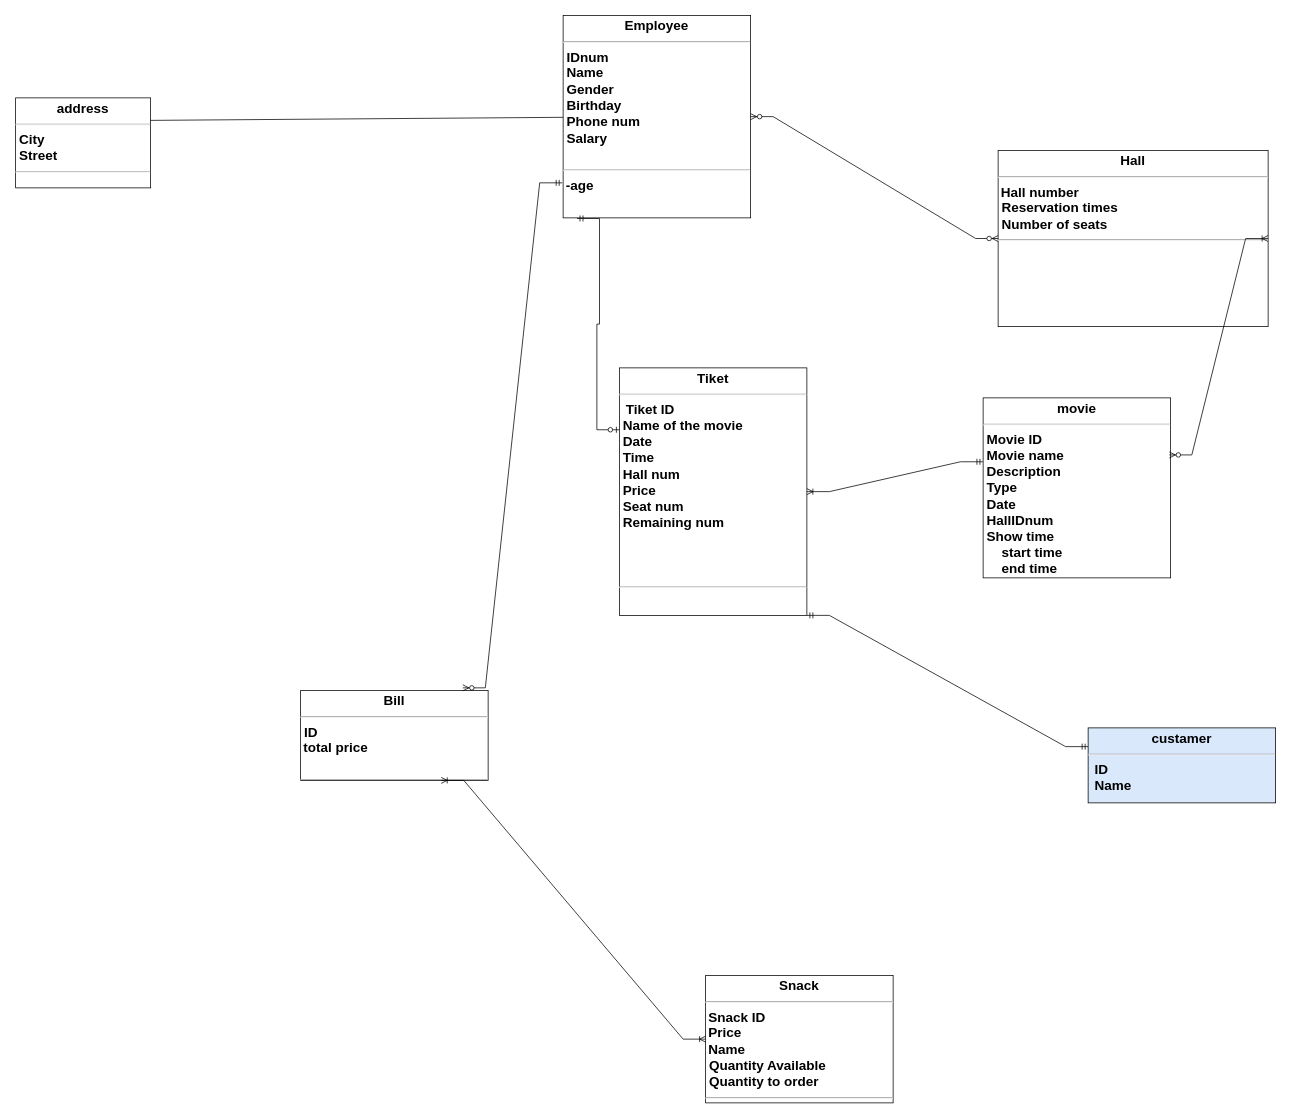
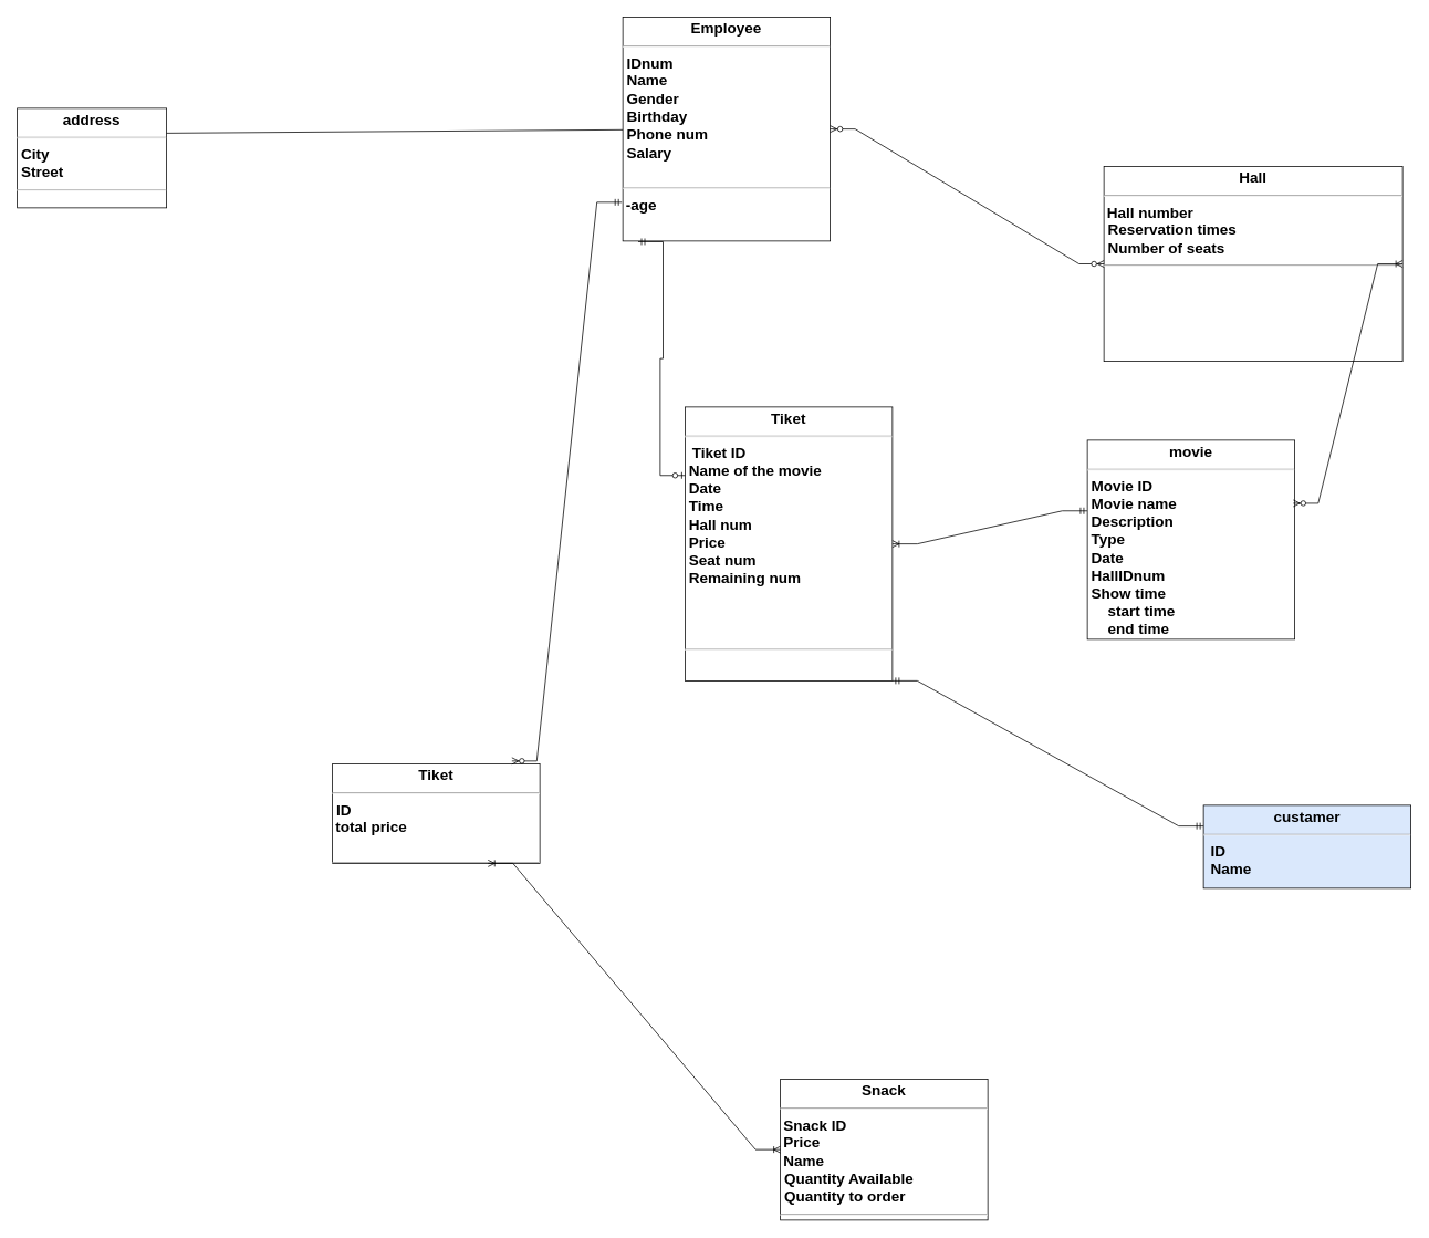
- <mxCell id="8" value="&lt;p style=&quot;margin: 4px 0px 0px; text-align: center; font-size: 18px;&quot;&gt;Bill&lt;/p&gt;&lt;hr style=&quot;font-size: 18px;&quot;&gt;&lt;p style=&quot;margin: 0px 0px 0px 4px; font-size: 18px;&quot;&gt;&lt;/p&gt;&amp;nbsp;ID&lt;br&gt;&lt;p style=&quot;border-color: var(--border-color); margin: 0px 0px 0px 4px;&quot;&gt;total price&lt;br style=&quot;border-color: var(--border-color);&quot;&gt;&lt;/p&gt;&lt;p style=&quot;border-color: var(--border-color); margin: 0px 0px 0px 4px;&quot;&gt;&lt;br style=&quot;border-color: var(--border-color);&quot;&gt;&lt;/p&gt;&lt;hr style=&quot;font-size: 18px;&quot;&gt;&lt;p style=&quot;margin: 0px 0px 0px 4px; font-size: 18px;&quot;&gt;&lt;br&gt;&lt;/p&gt;" style="verticalAlign=top;align=left;overflow=fill;fontSize=18;fontFamily=Helvetica;html=1;fontStyle=1" parent="1" vertex="1"><mxGeometry x="400" y="920" width="250" height="120" as="geometry" /></mxCell>
+ <mxCell id="8" value="&lt;p style=&quot;margin: 4px 0px 0px; text-align: center; font-size: 18px;&quot;&gt;Tiket&lt;/p&gt;&lt;hr style=&quot;font-size: 18px;&quot;&gt;&lt;p style=&quot;margin: 0px 0px 0px 4px; font-size: 18px;&quot;&gt;&lt;/p&gt;&amp;nbsp;ID&lt;br&gt;&lt;p style=&quot;border-color: var(--border-color); margin: 0px 0px 0px 4px;&quot;&gt;total price&lt;br style=&quot;border-color: var(--border-color);&quot;&gt;&lt;/p&gt;&lt;p style=&quot;border-color: var(--border-color); margin: 0px 0px 0px 4px;&quot;&gt;&lt;br style=&quot;border-color: var(--border-color);&quot;&gt;&lt;/p&gt;&lt;hr style=&quot;font-size: 18px;&quot;&gt;&lt;p style=&quot;margin: 0px 0px 0px 4px; font-size: 18px;&quot;&gt;&lt;br&gt;&lt;/p&gt;" style="verticalAlign=top;align=left;overflow=fill;fontSize=18;fontFamily=Helvetica;html=1;fontStyle=1" parent="1" vertex="1"><mxGeometry x="400" y="920" width="250" height="120" as="geometry" /></mxCell>
